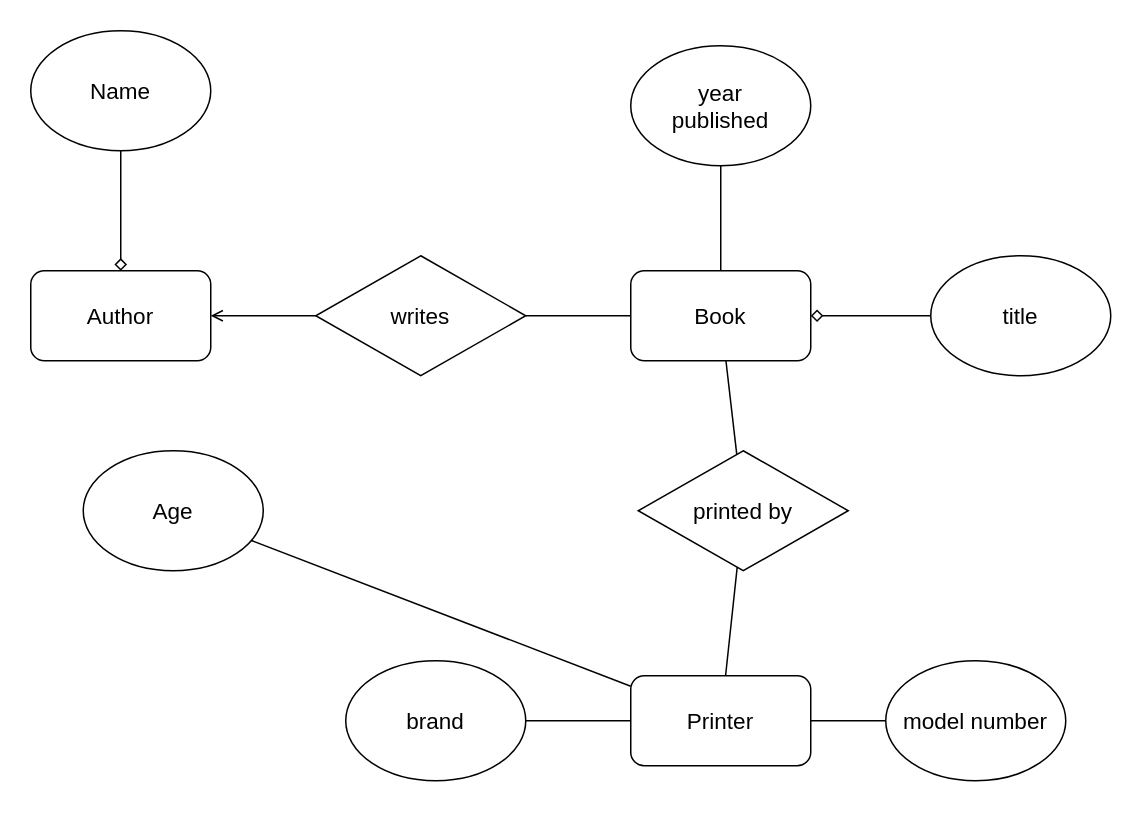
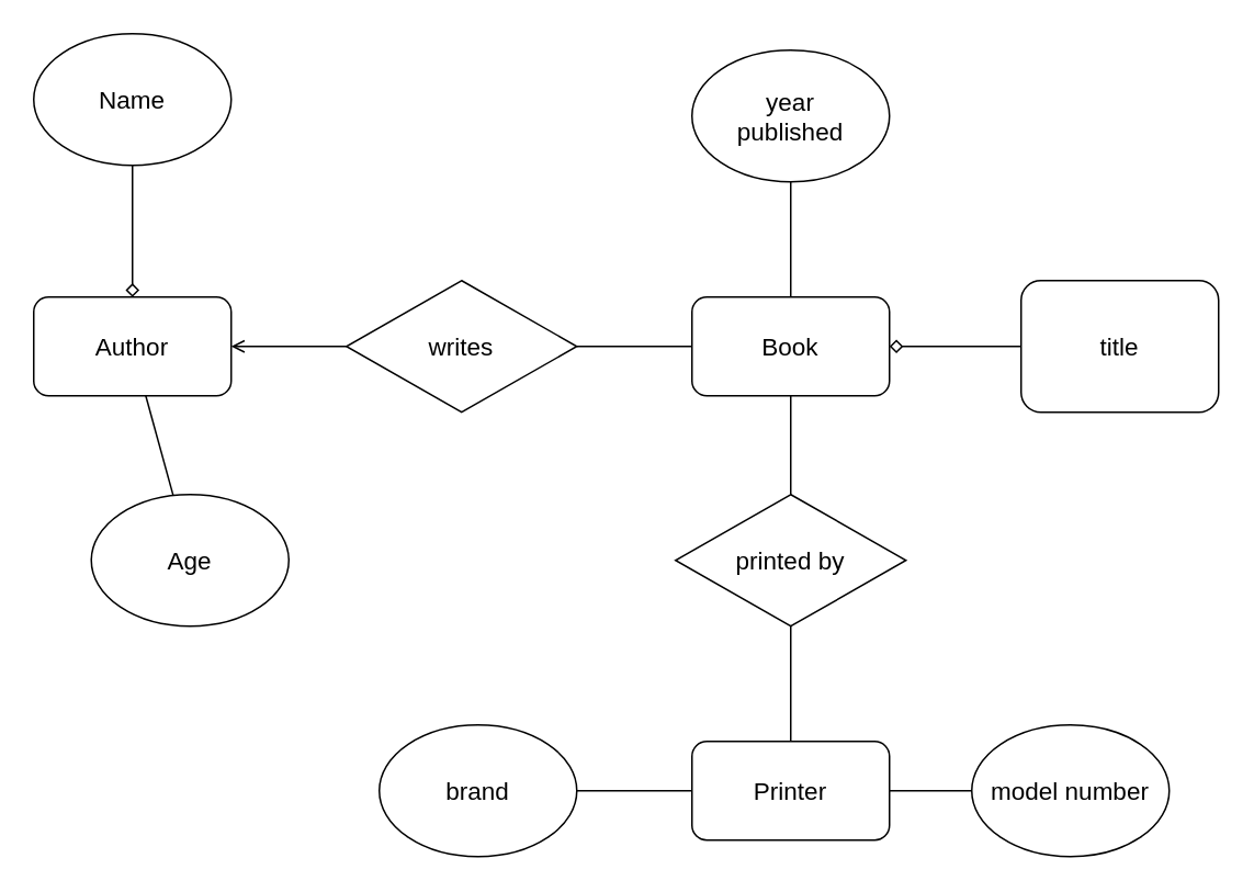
- <mxCell id="14" value="title" style="ellipse;whiteSpace=wrap;html=1;fontSize=15;" vertex="1" parent="1"><mxGeometry x="620" y="170" width="120" height="80" as="geometry" /></mxCell>
+ <mxCell id="14" value="title" style="whiteSpace=wrap;html=1;fontSize=15;rounded=1;" vertex="1" parent="1"><mxGeometry x="620" y="170" width="120" height="80" as="geometry" /></mxCell>
- <mxCell id="17" value="printed by" style="rhombus;whiteSpace=wrap;html=1;fontSize=15;" vertex="1" parent="1"><mxGeometry x="425" y="300" width="140" height="80" as="geometry" /></mxCell>
+ <mxCell id="17" value="printed by" style="rhombus;whiteSpace=wrap;html=1;fontSize=15;" vertex="1" parent="1"><mxGeometry x="410" y="300" width="140" height="80" as="geometry" /></mxCell>
- <mxCell id="5" value="" style="edgeStyle=none;html=1;fontSize=15;endArrow=none;endFill=0;" edge="1" parent="1" source="6" target="19"><mxGeometry relative="1" as="geometry" /></mxCell>
+ <mxCell id="5" value="" style="edgeStyle=none;html=1;fontSize=15;endArrow=none;endFill=0;" edge="1" parent="1" source="6" target="2"><mxGeometry relative="1" as="geometry" /></mxCell>
